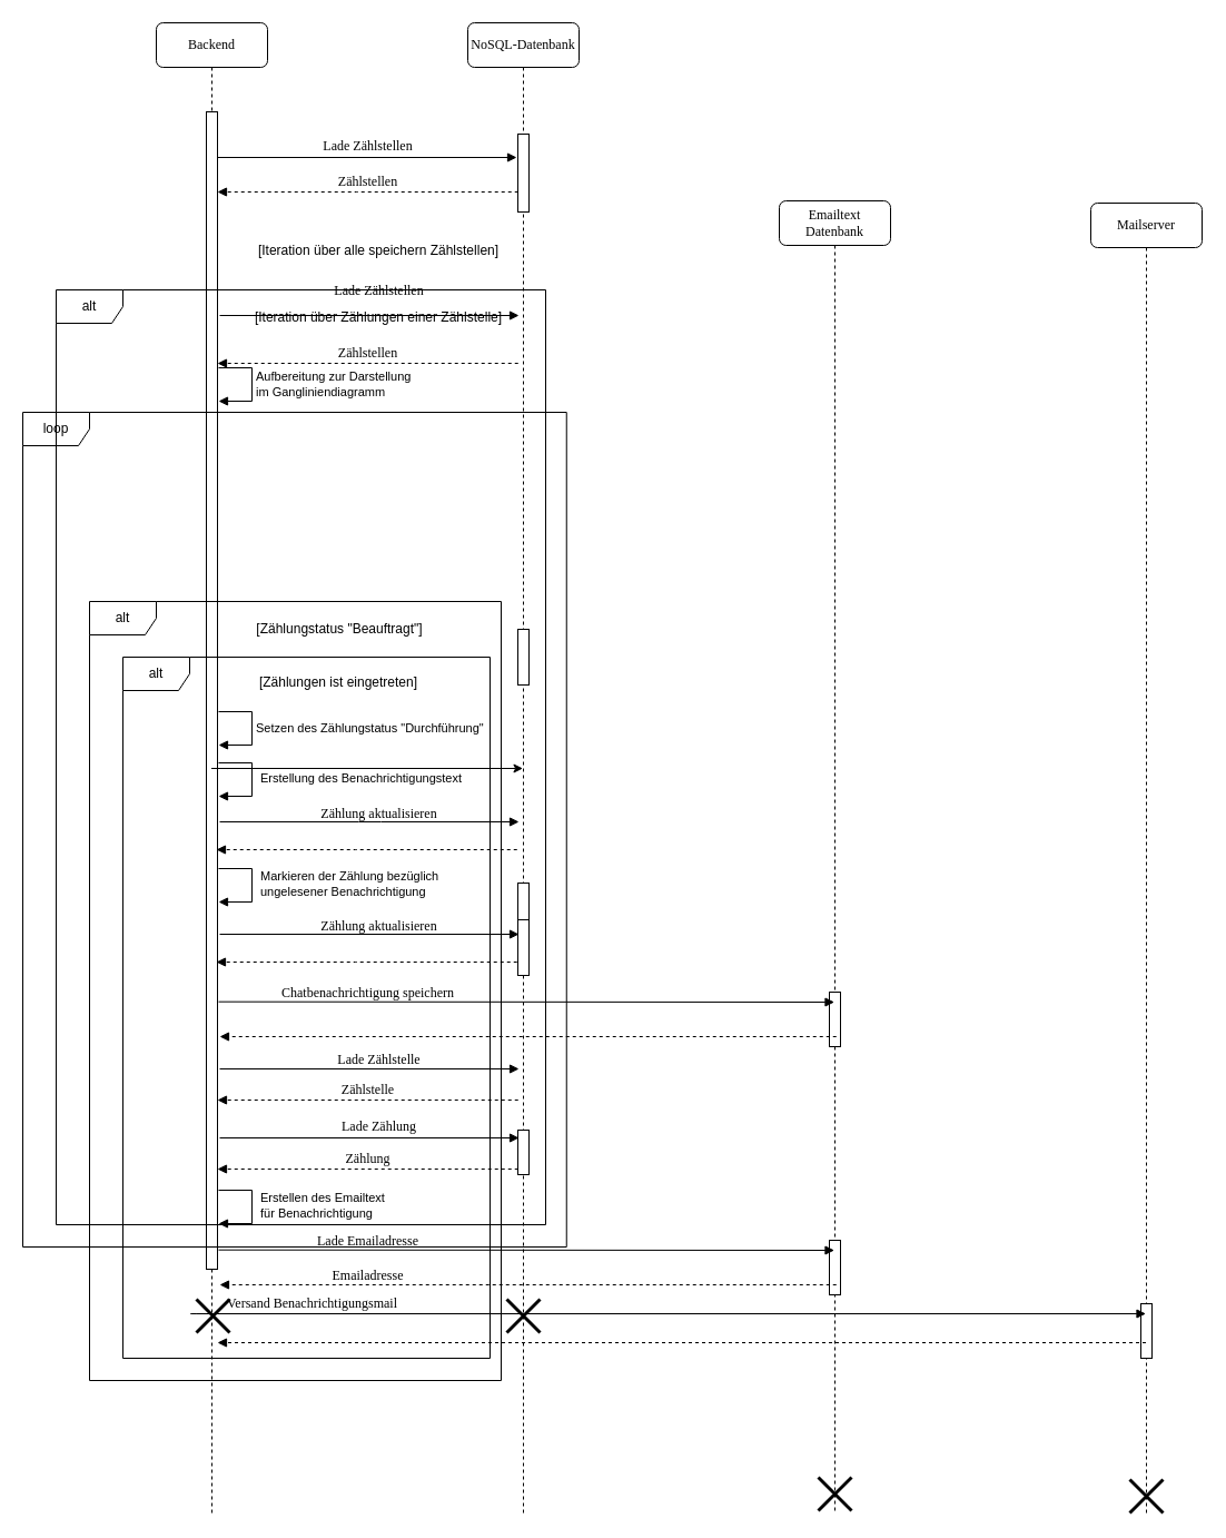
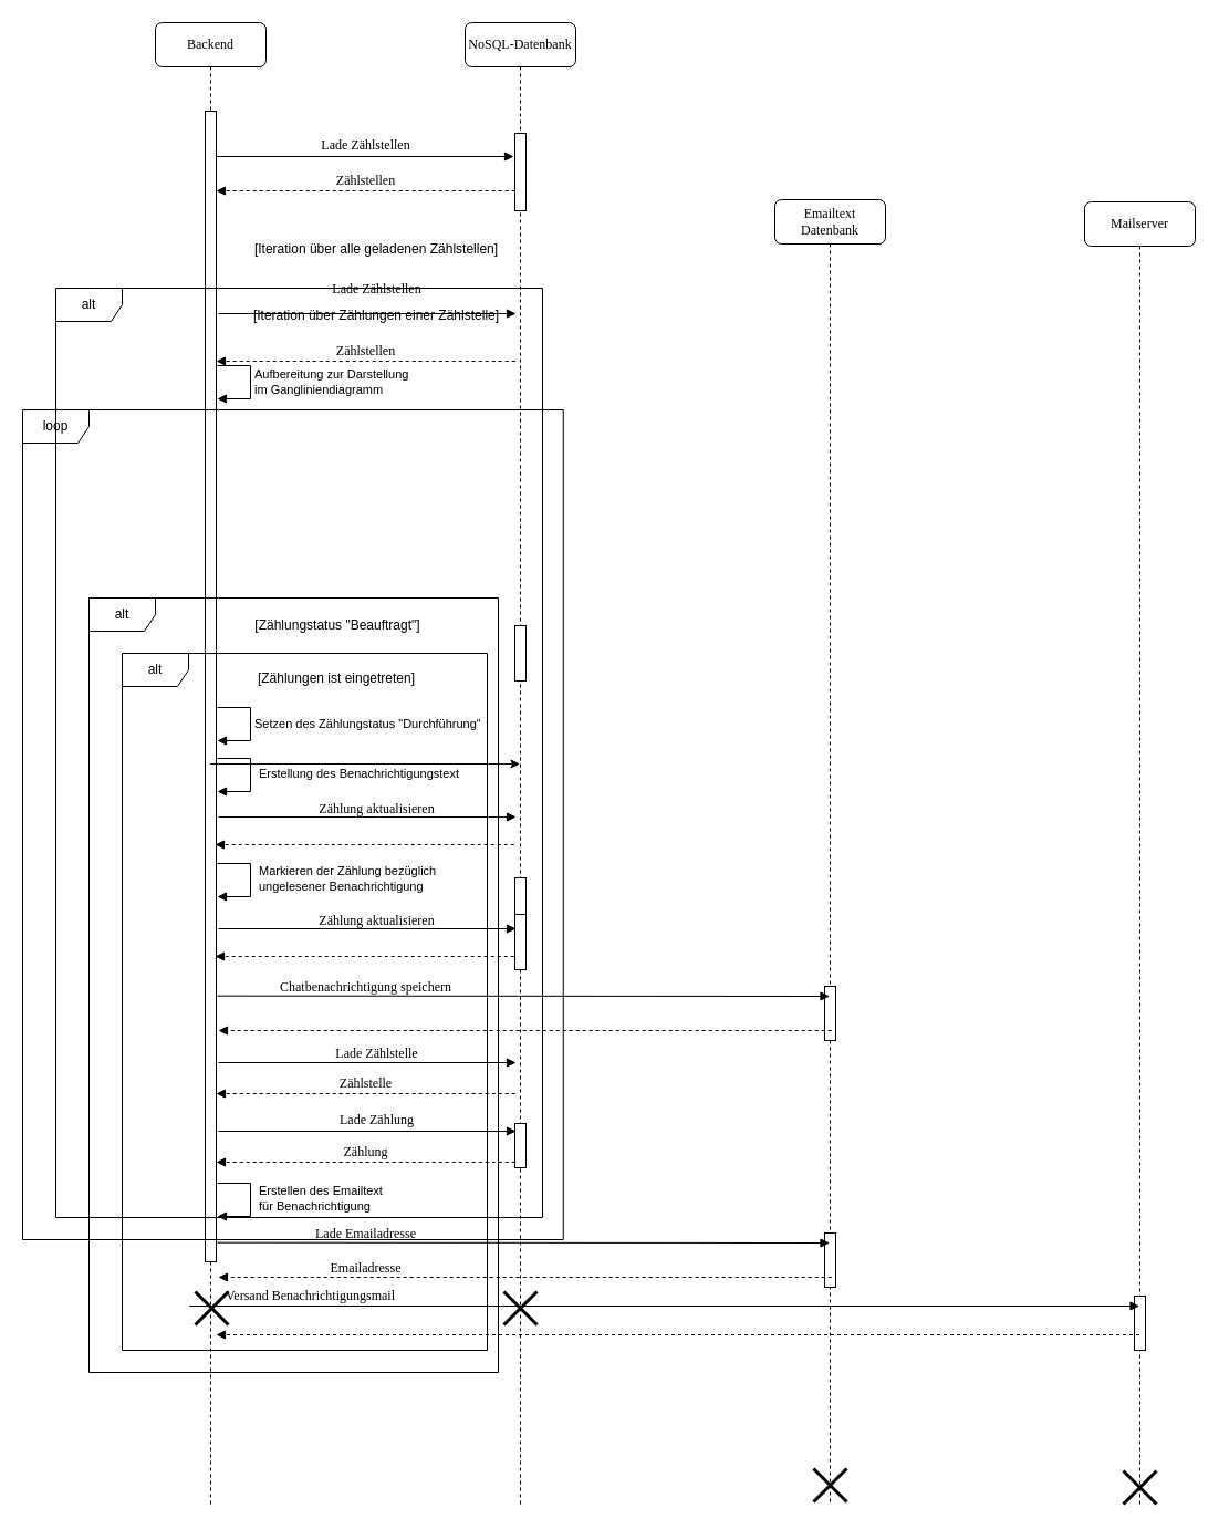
- <mxCell id="11" value="[Iteration über alle speichern Zählstellen]" style="text;html=1;strokeColor=none;fillColor=none;align=center;verticalAlign=middle;whiteSpace=wrap;rounded=0;" parent="5" vertex="1"><mxGeometry x="-200" y="190" width="240" height="30" as="geometry" /></mxCell>
+ <mxCell id="11" value="[Iteration über alle geladenen Zählstellen]" style="text;html=1;strokeColor=none;fillColor=none;align=center;verticalAlign=middle;whiteSpace=wrap;rounded=0;" parent="5" vertex="1"><mxGeometry x="-200" y="190" width="240" height="30" as="geometry" /></mxCell>
